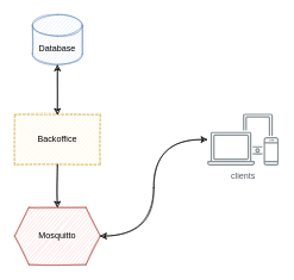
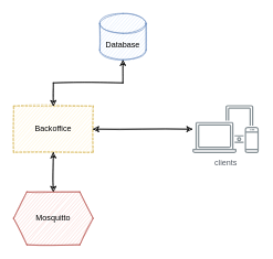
- <mxCell id="4" value="Database" style="shape=cylinder3;whiteSpace=wrap;html=1;boundedLbl=1;backgroundOutline=1;size=15;sketch=1;fillColor=#dae8fc;strokeColor=#6c8ebf;" vertex="1" parent="1"><mxGeometry x="45" y="20" width="70" height="70" as="geometry" /></mxCell>
+ <mxCell id="4" value="Database" style="shape=cylinder3;whiteSpace=wrap;html=1;boundedLbl=1;backgroundOutline=1;size=15;sketch=1;fillColor=#dae8fc;strokeColor=#6c8ebf;" vertex="1" parent="1"><mxGeometry x="150" y="20" width="70" height="70" as="geometry" /></mxCell>
- <mxCell id="5" style="edgeStyle=orthogonalEdgeStyle;rounded=0;sketch=1;orthogonalLoop=1;jettySize=auto;html=1;entryX=0.5;entryY=1;entryDx=0;entryDy=0;startArrow=classic;startFill=1;endArrow=none;" edge="1" parent="1" source="6" target="2"><mxGeometry relative="1" as="geometry" /></mxCell>
+ <mxCell id="5" style="edgeStyle=orthogonalEdgeStyle;rounded=0;sketch=1;orthogonalLoop=1;jettySize=auto;html=1;entryX=0.5;entryY=1;entryDx=0;entryDy=0;startArrow=classic;startFill=1;" edge="1" parent="1" source="6" target="2"><mxGeometry relative="1" as="geometry" /></mxCell>
- <mxCell id="7" style="edgeStyle=orthogonalEdgeStyle;sketch=1;orthogonalLoop=1;jettySize=auto;html=1;entryX=1;entryY=0.5;entryDx=0;entryDy=0;startArrow=classic;startFill=1;curved=1;" edge="1" parent="1" source="8" target="6"><mxGeometry relative="1" as="geometry" /></mxCell>
+ <mxCell id="7" style="edgeStyle=orthogonalEdgeStyle;sketch=1;orthogonalLoop=1;jettySize=auto;html=1;startArrow=classic;startFill=1;curved=1;" edge="1" parent="1" source="8" target="2"><mxGeometry relative="1" as="geometry" /></mxCell>
